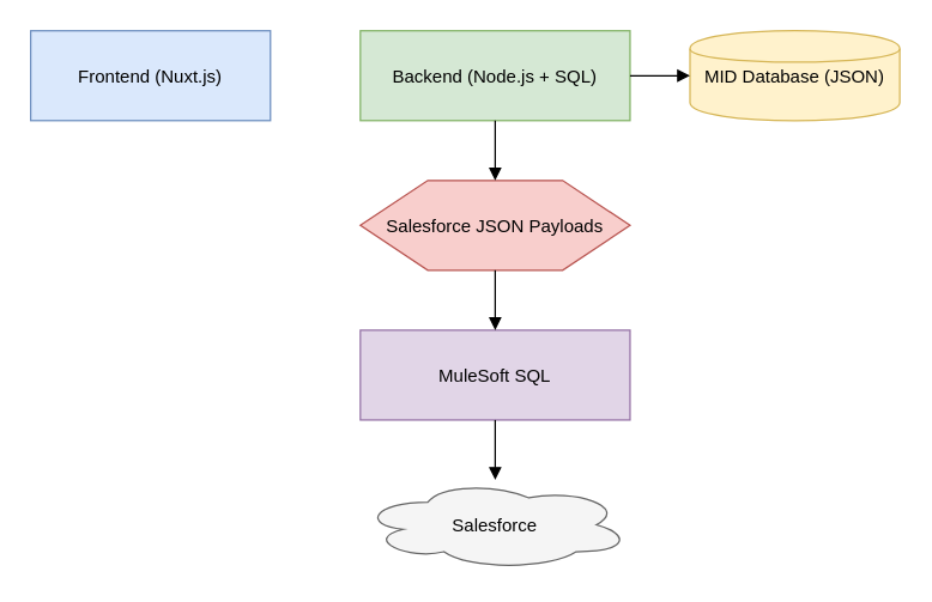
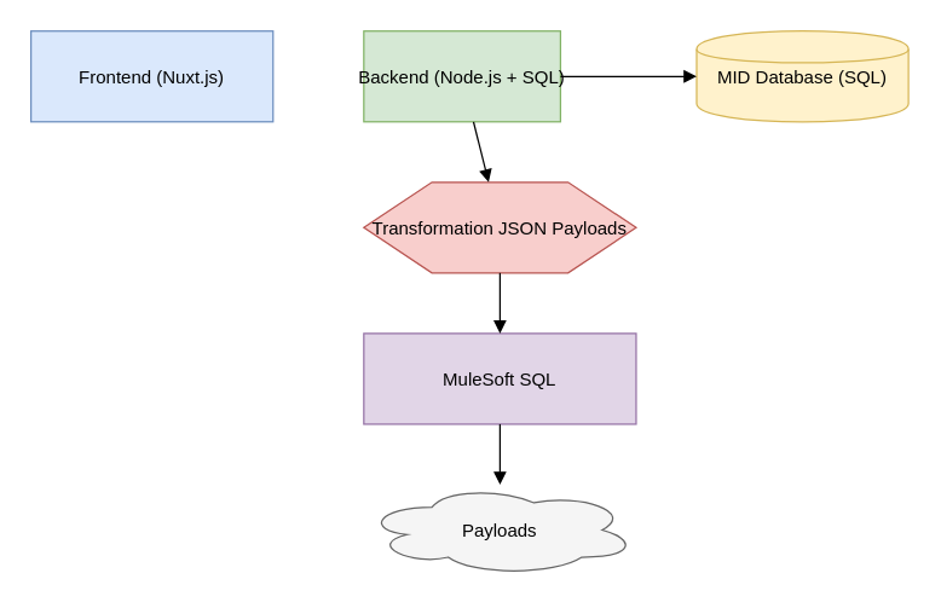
- <mxCell id="3" value="Backend (Node.js + SQL)" style="shape=rectangle;fillColor=#d5e8d4;strokeColor=#82b366;" vertex="1" parent="1"><mxGeometry x="240" y="20" width="180" height="60" as="geometry" /></mxCell>
+ <mxCell id="3" value="Backend (Node.js + SQL)" style="shape=rectangle;fillColor=#d5e8d4;strokeColor=#82b366;" vertex="1" parent="1"><mxGeometry x="240" y="20" width="130" height="60" as="geometry" /></mxCell>
- <mxCell id="4" value="MID Database (JSON)" style="shape=cylinder;fillColor=#fff2cc;strokeColor=#d6b656;" vertex="1" parent="1"><mxGeometry x="460" y="20" width="140" height="60" as="geometry" /></mxCell>
+ <mxCell id="4" value="MID Database (SQL)" style="shape=cylinder;fillColor=#fff2cc;strokeColor=#d6b656;" vertex="1" parent="1"><mxGeometry x="460" y="20" width="140" height="60" as="geometry" /></mxCell>
- <mxCell id="5" value="Salesforce JSON Payloads" style="shape=hexagon;fillColor=#f8cecc;strokeColor=#b85450;" vertex="1" parent="1"><mxGeometry x="240" y="120" width="180" height="60" as="geometry" /></mxCell>
+ <mxCell id="5" value="Transformation JSON Payloads" style="shape=hexagon;fillColor=#f8cecc;strokeColor=#b85450;" vertex="1" parent="1"><mxGeometry x="240" y="120" width="180" height="60" as="geometry" /></mxCell>
- <mxCell id="7" value="Salesforce" style="shape=cloud;fillColor=#f5f5f5;strokeColor=#666666;" vertex="1" parent="1"><mxGeometry x="240" y="320" width="180" height="60" as="geometry" /></mxCell>
+ <mxCell id="7" value="Payloads" style="shape=cloud;fillColor=#f5f5f5;strokeColor=#666666;" vertex="1" parent="1"><mxGeometry x="240" y="320" width="180" height="60" as="geometry" /></mxCell>
